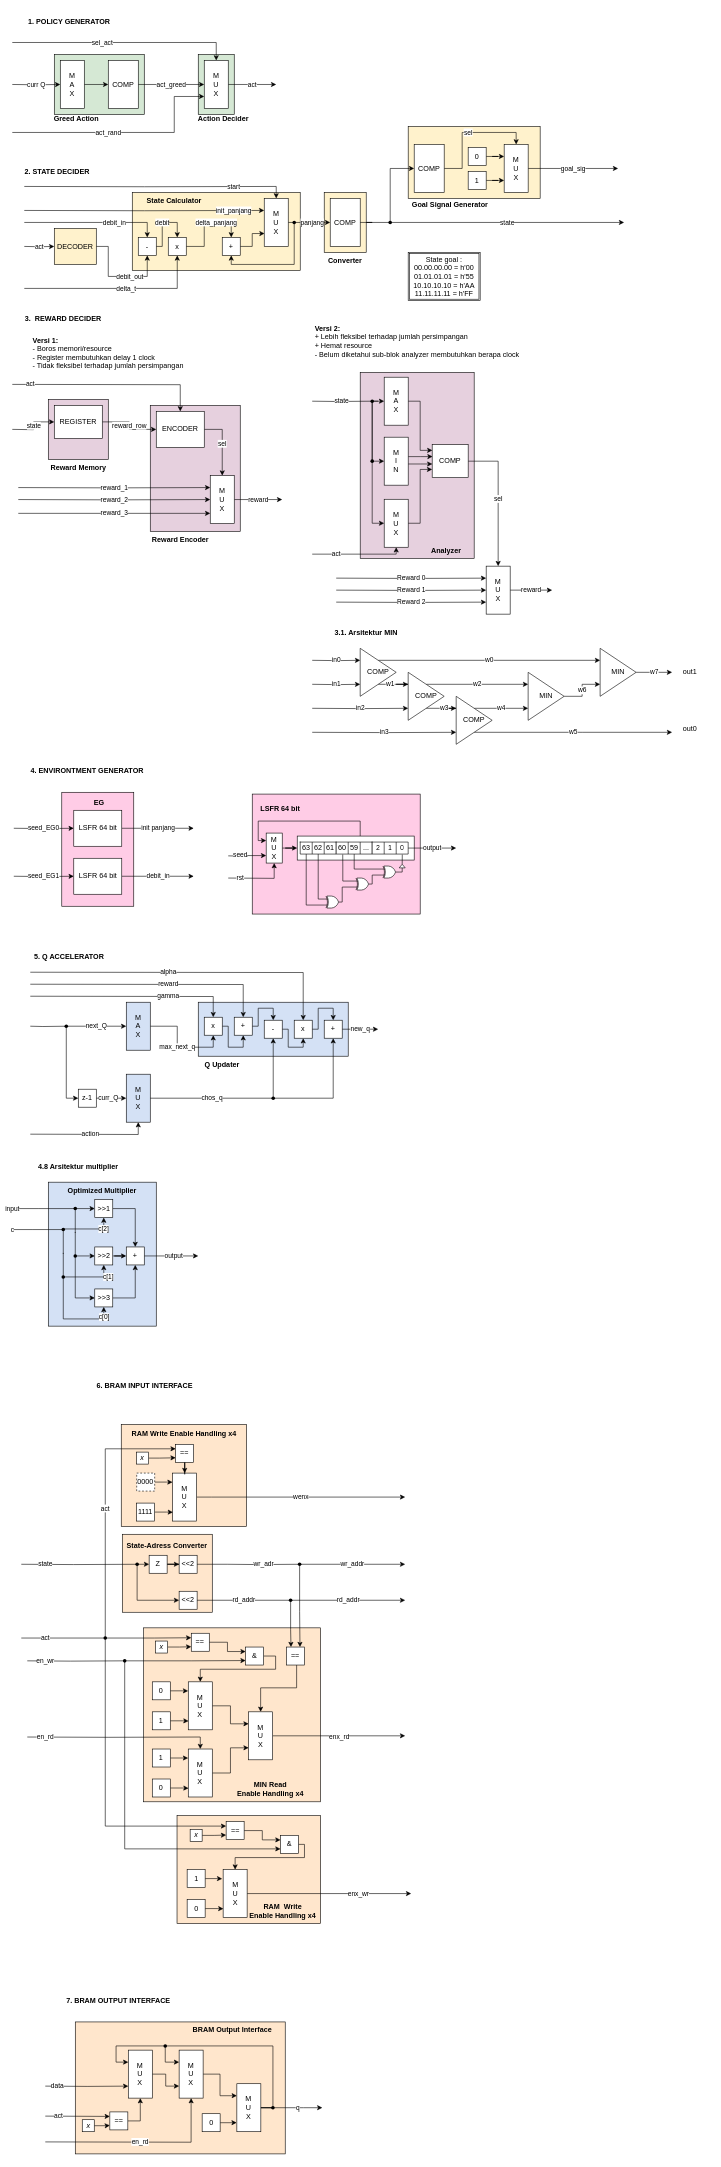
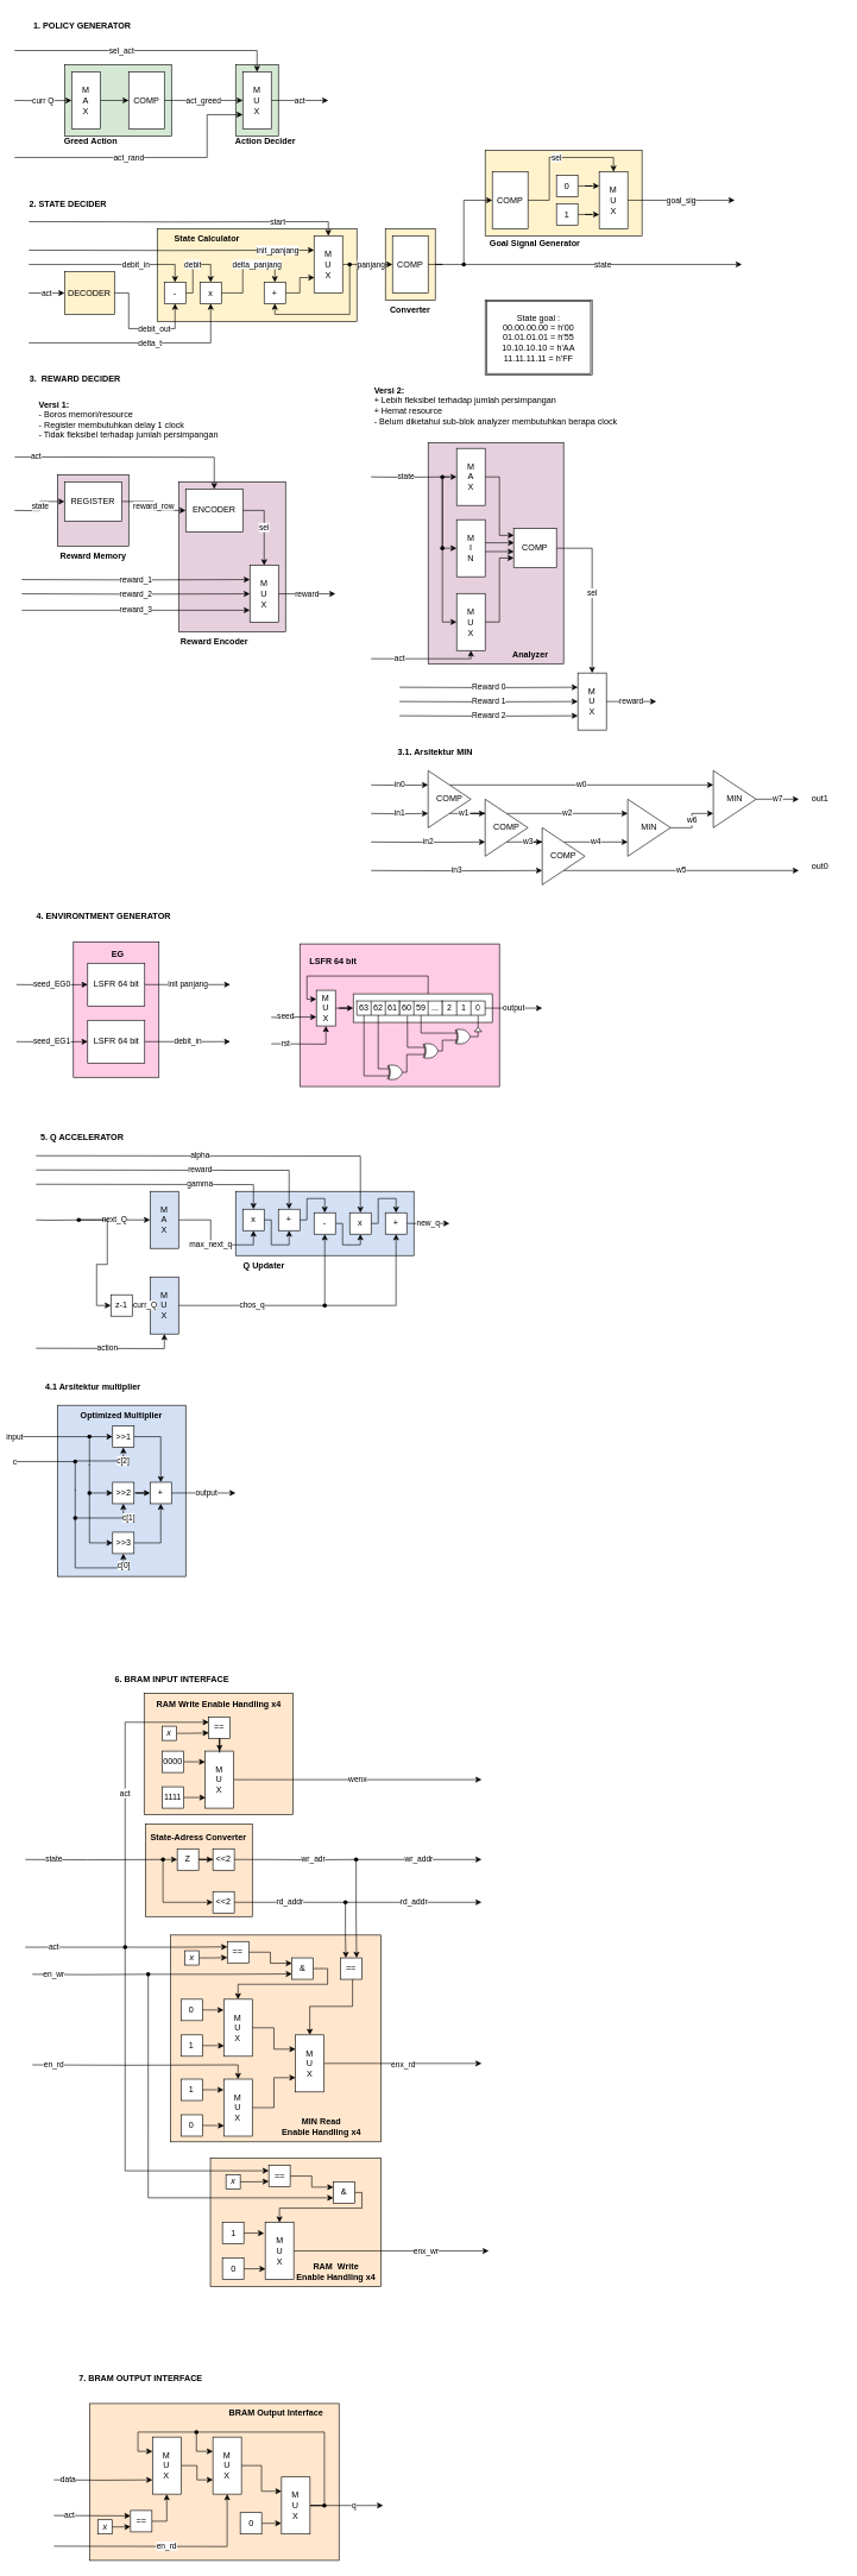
- <mxCell id="153" value="State goal :&lt;br&gt;00.00.00.00 = h'00&lt;br&gt;01.01.01.01 = h'55&lt;br&gt;10.10.10.10 = h'AA&lt;br&gt;11.11.11.11 = h'FF" style="shape=ext;double=1;rounded=0;whiteSpace=wrap;html=1;" parent="1" vertex="1"><mxGeometry x="680" y="420" width="120" height="80" as="geometry" /></mxCell>
+ <mxCell id="153" value="State goal :&lt;br&gt;00.00.00.00 = h'00&lt;br&gt;01.01.01.01 = h'55&lt;br&gt;10.10.10.10 = h'AA&lt;br&gt;11.11.11.11 = h'FF" style="shape=ext;double=1;rounded=0;whiteSpace=wrap;html=1;" parent="1" vertex="1"><mxGeometry x="680" y="420" width="150" height="105" as="geometry" /></mxCell>
- <mxCell id="75" value="z-1" style="rounded=0;whiteSpace=wrap;html=1;fillColor=#FFFFFF;" parent="1" vertex="1"><mxGeometry x="130" y="1815" width="30" height="30" as="geometry" /></mxCell>
+ <mxCell id="75" value="z-1" style="rounded=0;whiteSpace=wrap;html=1;fillColor=#FFFFFF;" parent="1" vertex="1"><mxGeometry x="155" y="1815" width="30" height="30" as="geometry" /></mxCell>
- <mxCell id="155" value="&lt;span style=&quot;font-weight: 700&quot;&gt;4.8 Arsitektur multiplier&lt;/span&gt;" style="text;html=1;strokeColor=none;fillColor=none;align=center;verticalAlign=middle;whiteSpace=wrap;rounded=0;" parent="1" vertex="1"><mxGeometry x="40" y="1930" width="180" height="30" as="geometry" /></mxCell>
+ <mxCell id="155" value="&lt;span style=&quot;font-weight: 700&quot;&gt;4.1 Arsitektur multiplier&lt;/span&gt;" style="text;html=1;strokeColor=none;fillColor=none;align=center;verticalAlign=middle;whiteSpace=wrap;rounded=0;" parent="1" vertex="1"><mxGeometry x="40" y="1930" width="180" height="30" as="geometry" /></mxCell>
- <mxCell id="221" value="6. BRAM INPUT INTERFACE" style="text;html=1;strokeColor=none;fillColor=none;align=center;verticalAlign=middle;whiteSpace=wrap;rounded=0;fontStyle=1" parent="1" vertex="1"><mxGeometry x="146.25" y="2295" width="190" height="30" as="geometry" /></mxCell>
+ <mxCell id="221" value="6. BRAM INPUT INTERFACE" style="text;html=1;strokeColor=none;fillColor=none;align=center;verticalAlign=middle;whiteSpace=wrap;rounded=0;fontStyle=1" parent="1" vertex="1"><mxGeometry x="146.25" y="2340" width="190" height="30" as="geometry" /></mxCell>
- <mxCell id="257" value="0000" style="rounded=0;whiteSpace=wrap;html=1;fillColor=#FFFFFF;dashed=1;" parent="1" vertex="1"><mxGeometry x="227.38" y="2455" width="30" height="30" as="geometry" /></mxCell>
+ <mxCell id="257" value="0000" style="rounded=0;whiteSpace=wrap;html=1;fillColor=#FFFFFF;" parent="1" vertex="1"><mxGeometry x="227.38" y="2455" width="30" height="30" as="geometry" /></mxCell>
